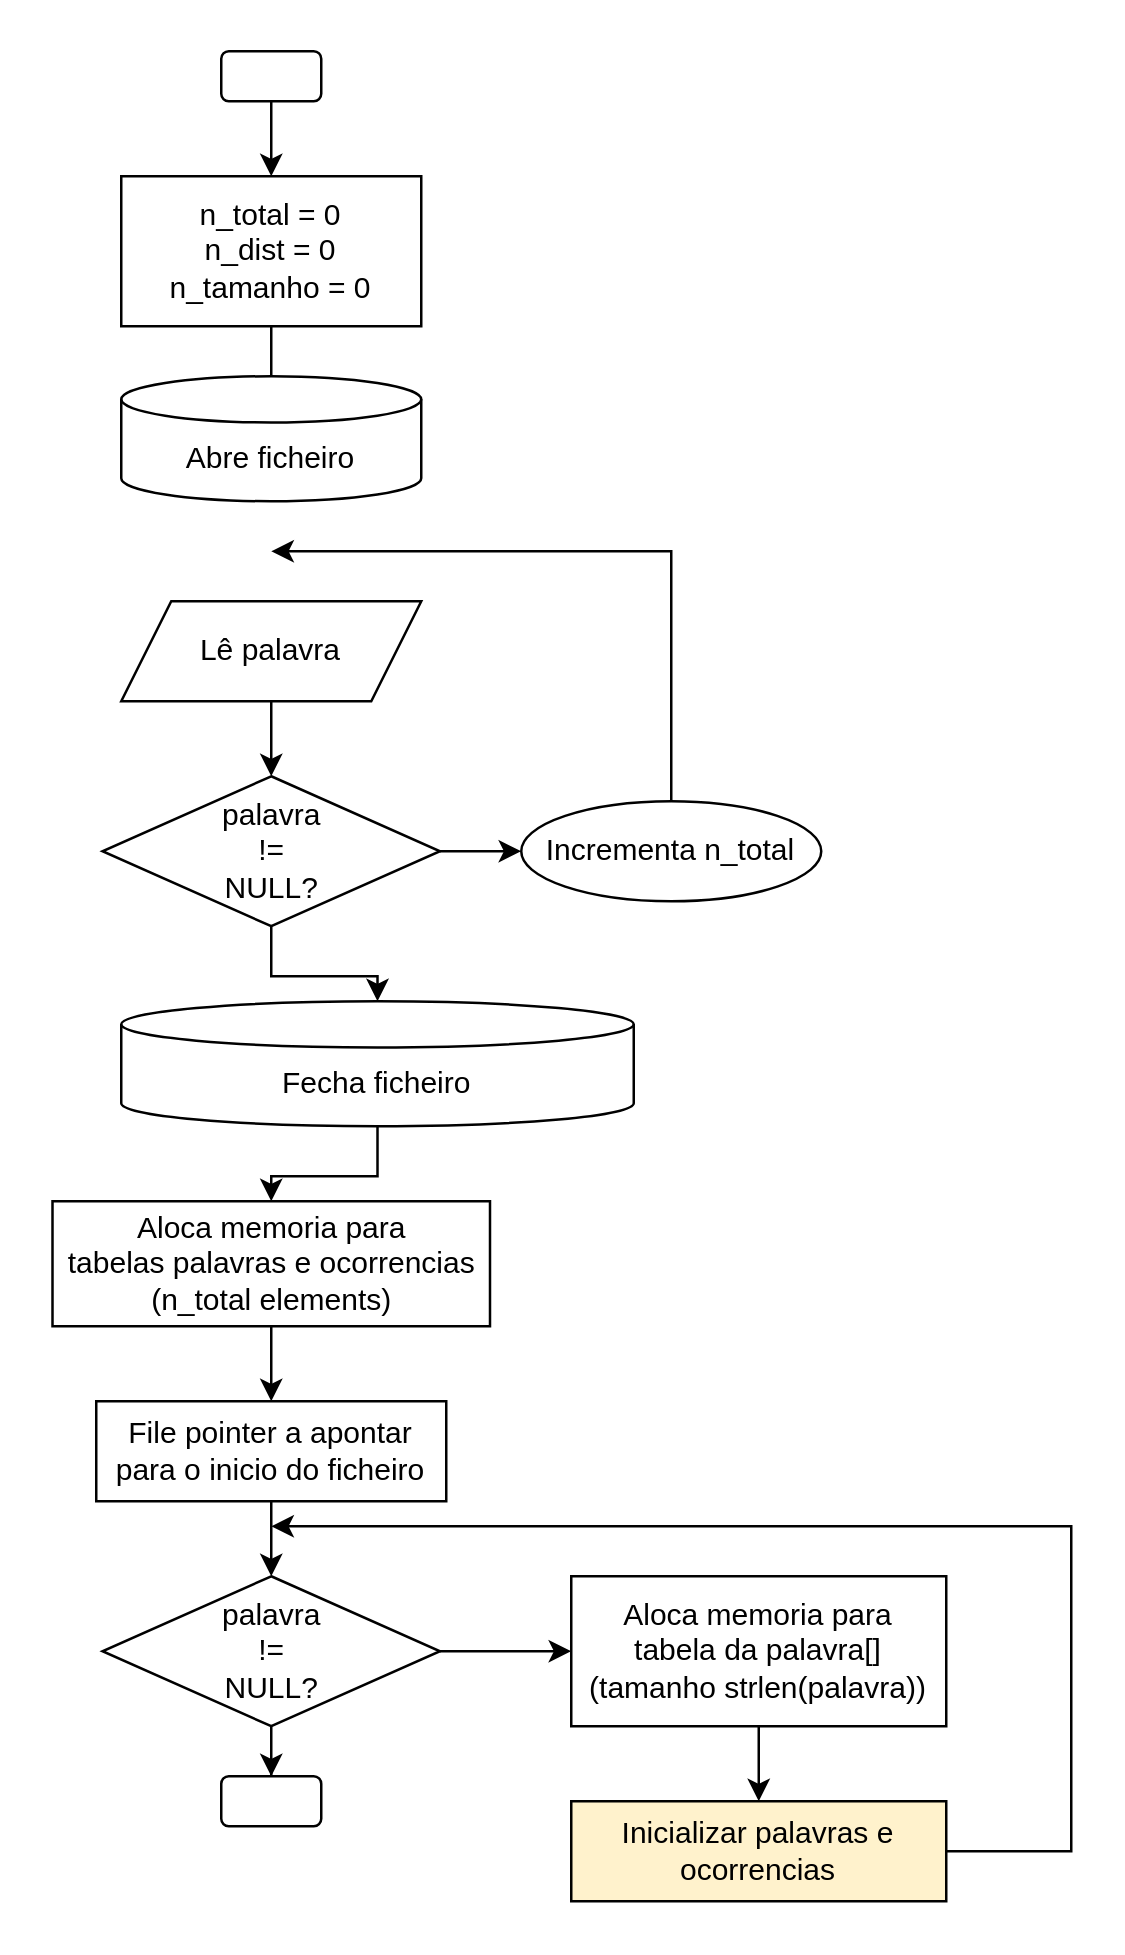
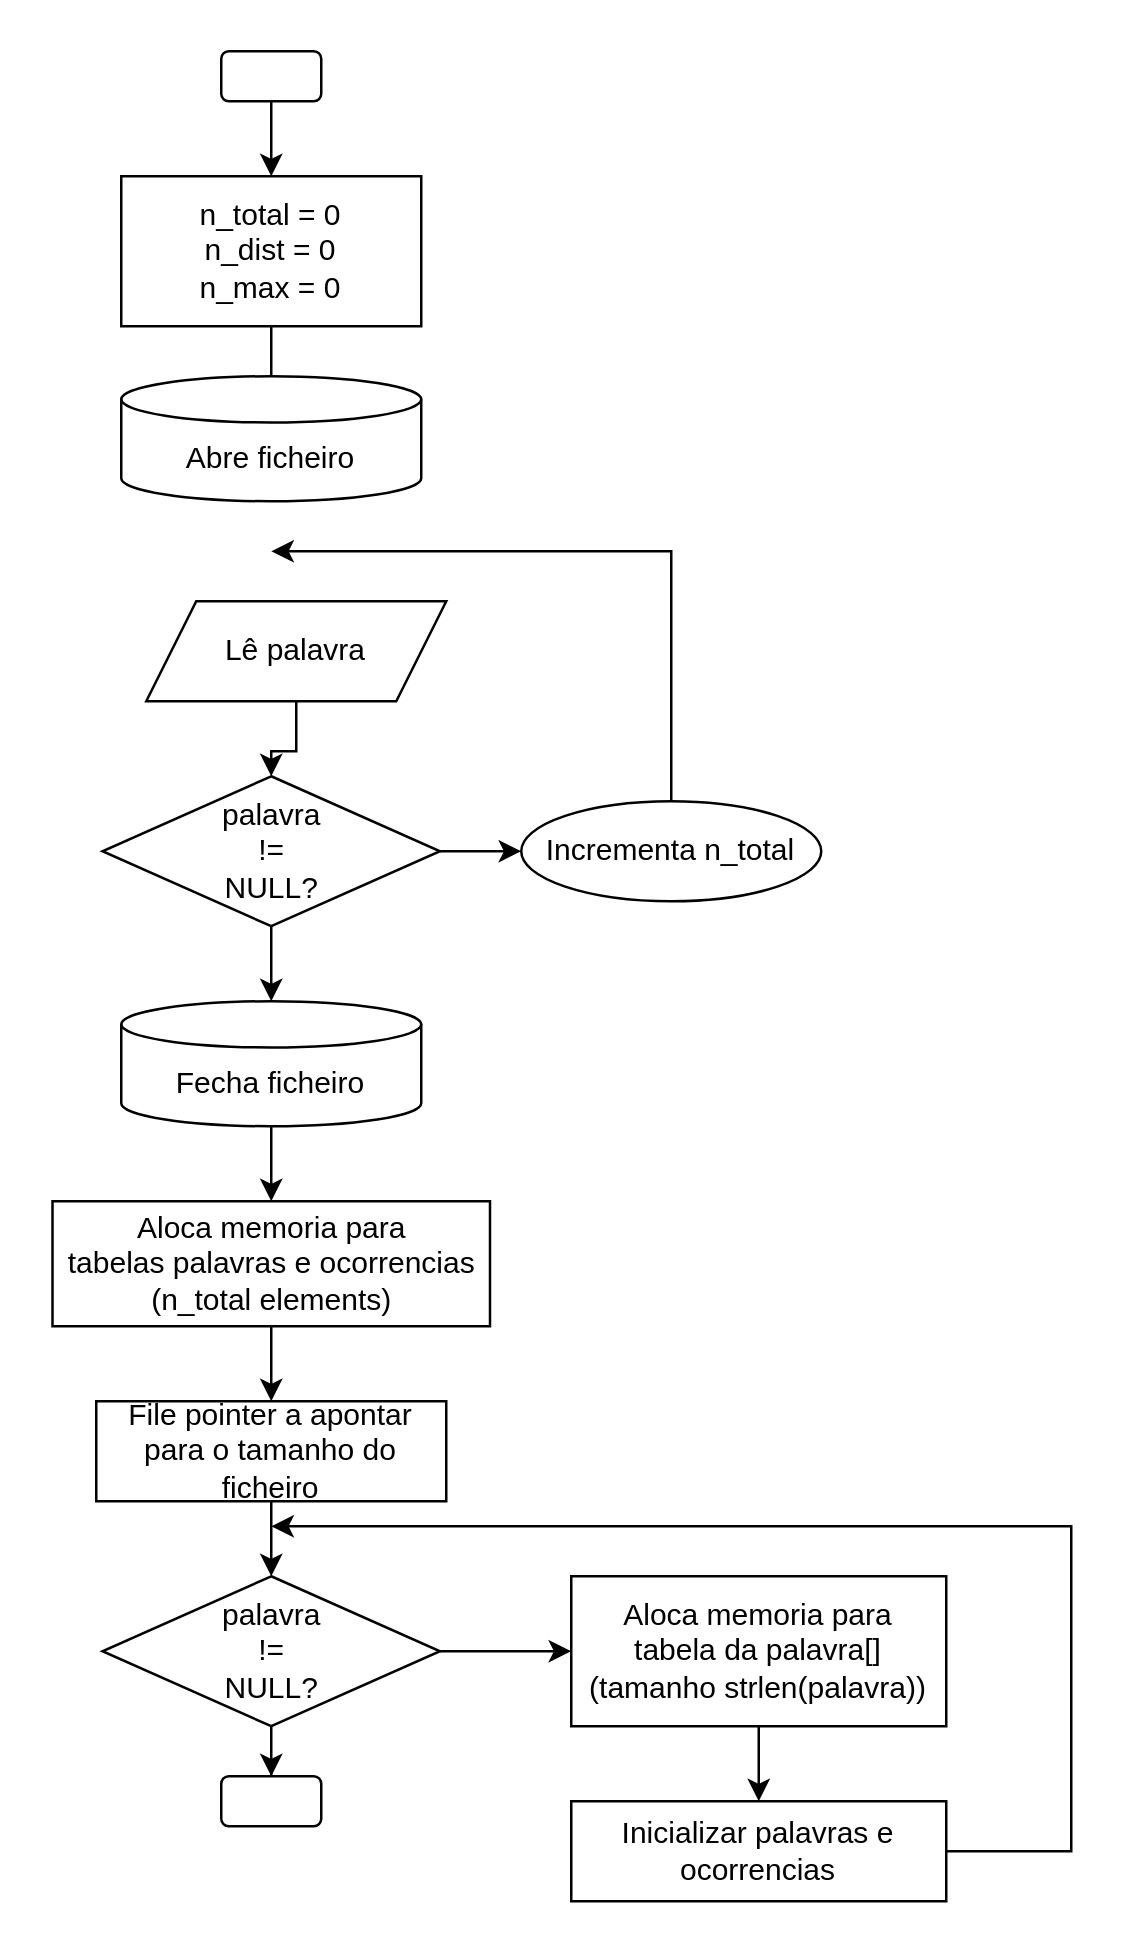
- <mxCell id="5" value="&lt;div&gt;n_total = 0&lt;/div&gt;&lt;div&gt;n_dist = 0&lt;/div&gt;&lt;div&gt;n_tamanho = 0&lt;br&gt;&lt;/div&gt;" style="rounded=0;whiteSpace=wrap;html=1;" vertex="1" parent="1"><mxGeometry x="48" y="70" width="120" height="60" as="geometry" /></mxCell>
+ <mxCell id="5" value="&lt;div&gt;n_total = 0&lt;/div&gt;&lt;div&gt;n_dist = 0&lt;/div&gt;&lt;div&gt;n_max = 0&lt;br&gt;&lt;/div&gt;" style="rounded=0;whiteSpace=wrap;html=1;" vertex="1" parent="1"><mxGeometry x="48" y="70" width="120" height="60" as="geometry" /></mxCell>
- <mxCell id="8" value="Lê palavra" style="shape=parallelogram;perimeter=parallelogramPerimeter;whiteSpace=wrap;html=1;fixedSize=1;" vertex="1" parent="1"><mxGeometry x="48" y="240" width="120" height="40" as="geometry" /></mxCell>
+ <mxCell id="8" value="Lê palavra" style="shape=parallelogram;perimeter=parallelogramPerimeter;whiteSpace=wrap;html=1;fixedSize=1;" vertex="1" parent="1"><mxGeometry x="58" y="240" width="120" height="40" as="geometry" /></mxCell>
- <mxCell id="13" value="Fecha ficheiro" style="shape=cylinder3;whiteSpace=wrap;html=1;boundedLbl=1;backgroundOutline=1;size=9.241;" vertex="1" parent="1"><mxGeometry x="48" y="400" width="205" height="50" as="geometry" /></mxCell>
+ <mxCell id="13" value="Fecha ficheiro" style="shape=cylinder3;whiteSpace=wrap;html=1;boundedLbl=1;backgroundOutline=1;size=9.241;" vertex="1" parent="1"><mxGeometry x="48" y="400" width="120" height="50" as="geometry" /></mxCell>
- <mxCell id="15" value="File pointer a apontar para o inicio do ficheiro" style="rounded=0;whiteSpace=wrap;html=1;" vertex="1" parent="1"><mxGeometry x="38" y="560" width="140" height="40" as="geometry" /></mxCell>
+ <mxCell id="15" value="File pointer a apontar para o tamanho do ficheiro" style="rounded=0;whiteSpace=wrap;html=1;" vertex="1" parent="1"><mxGeometry x="38" y="560" width="140" height="40" as="geometry" /></mxCell>
- <mxCell id="27" value="Inicializar palavras e ocorrencias" style="rounded=0;whiteSpace=wrap;html=1;fillColor=#fff2cc;" vertex="1" parent="1"><mxGeometry x="228" y="720" width="150" height="40" as="geometry" /></mxCell>
+ <mxCell id="27" value="Inicializar palavras e ocorrencias" style="rounded=0;whiteSpace=wrap;html=1;" vertex="1" parent="1"><mxGeometry x="228" y="720" width="150" height="40" as="geometry" /></mxCell>
